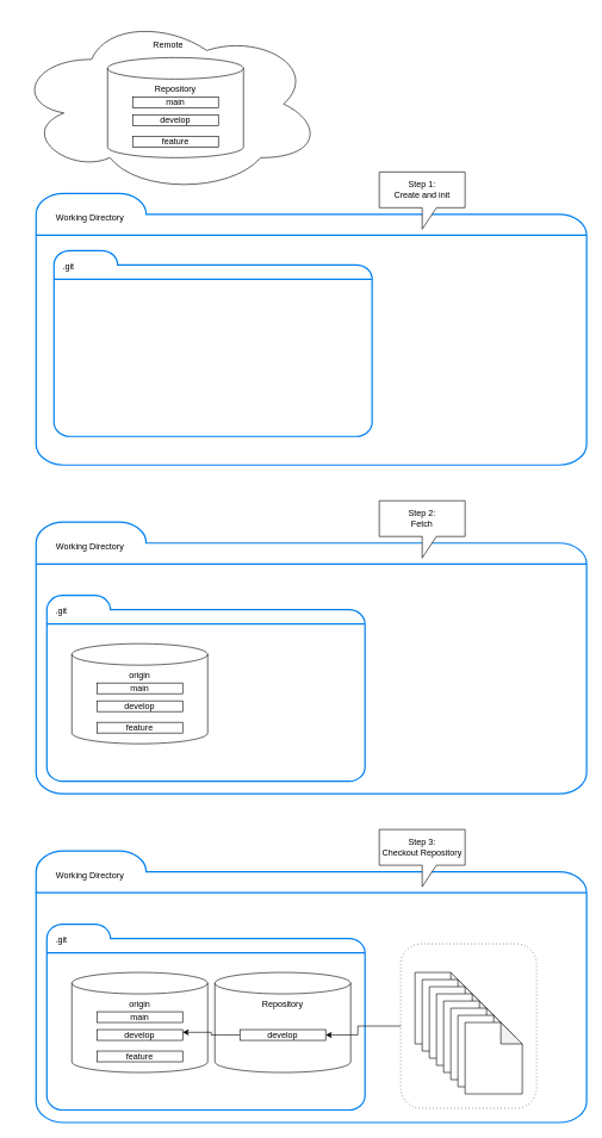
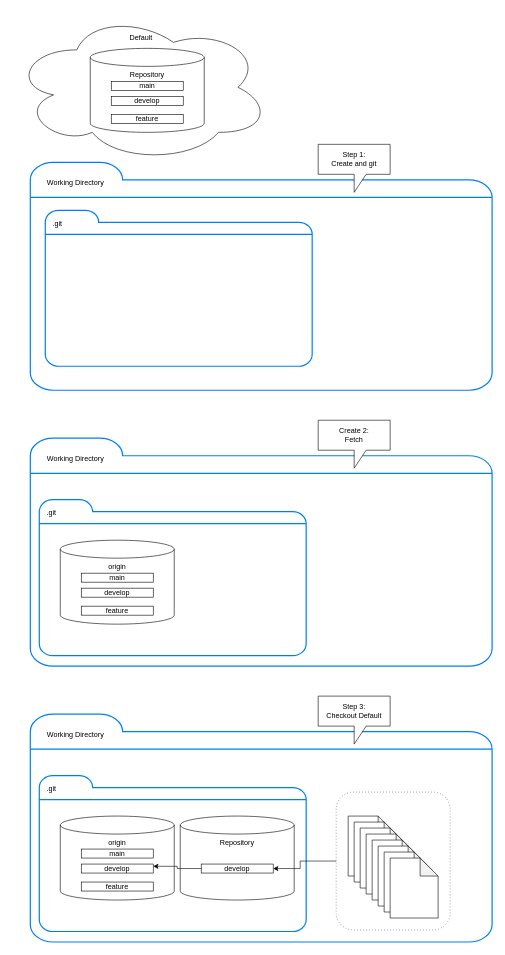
- <mxCell id="18" value="&lt;br&gt;&lt;br&gt;Remote" style="ellipse;shape=cloud;whiteSpace=wrap;html=1;verticalAlign=top;" parent="1" vertex="1"><mxGeometry x="20" y="20" width="430" height="250" as="geometry" /></mxCell>
+ <mxCell id="18" value="&lt;br&gt;&lt;br&gt;Default" style="ellipse;shape=cloud;whiteSpace=wrap;html=1;verticalAlign=top;" parent="1" vertex="1"><mxGeometry x="20" y="20" width="430" height="250" as="geometry" /></mxCell>
- <mxCell id="40" value="Step 1:&lt;br&gt;Create and init" style="shape=callout;whiteSpace=wrap;html=1;perimeter=calloutPerimeter;" vertex="1" parent="1"><mxGeometry x="530" y="240" width="120" height="80" as="geometry" /></mxCell>
+ <mxCell id="40" value="Step 1:&lt;br&gt;Create and git" style="shape=callout;whiteSpace=wrap;html=1;perimeter=calloutPerimeter;" vertex="1" parent="1"><mxGeometry x="530" y="240" width="120" height="80" as="geometry" /></mxCell>
- <mxCell id="44" value="Step 2:&lt;br&gt;Fetch" style="shape=callout;whiteSpace=wrap;html=1;perimeter=calloutPerimeter;" vertex="1" parent="41"><mxGeometry x="480" y="-30" width="120" height="80" as="geometry" /></mxCell>
+ <mxCell id="44" value="Create 2:&lt;br&gt;Fetch" style="shape=callout;whiteSpace=wrap;html=1;perimeter=calloutPerimeter;" vertex="1" parent="41"><mxGeometry x="480" y="-30" width="120" height="80" as="geometry" /></mxCell>
- <mxCell id="53" value="Step 3:&lt;br&gt;Checkout Repository" style="shape=callout;whiteSpace=wrap;html=1;perimeter=calloutPerimeter;" vertex="1" parent="1"><mxGeometry x="530" y="1160" width="120" height="80" as="geometry" /></mxCell>
+ <mxCell id="53" value="Step 3:&lt;br&gt;Checkout Default" style="shape=callout;whiteSpace=wrap;html=1;perimeter=calloutPerimeter;" vertex="1" parent="1"><mxGeometry x="530" y="1160" width="120" height="80" as="geometry" /></mxCell>
